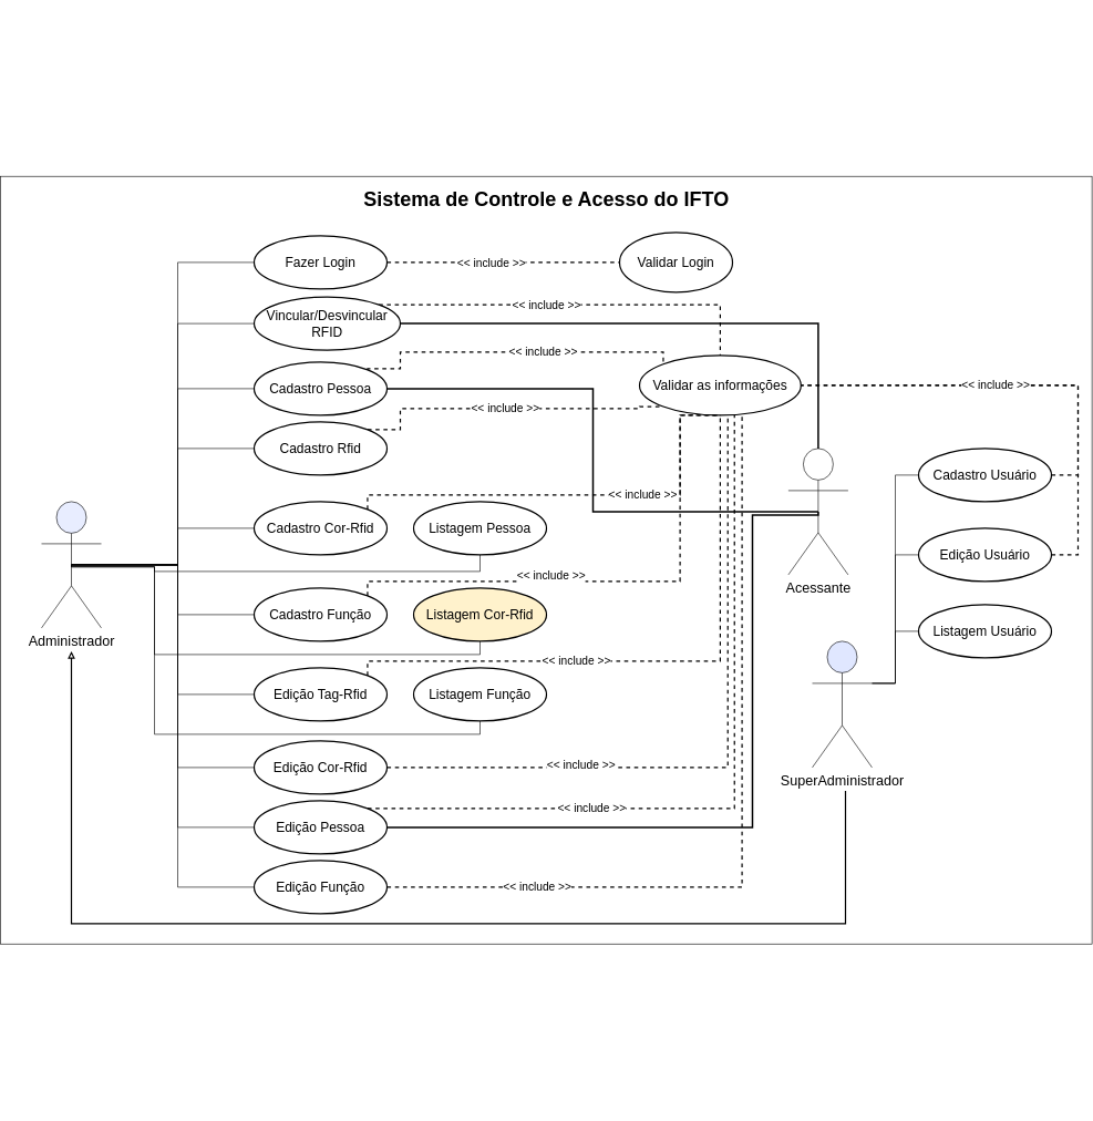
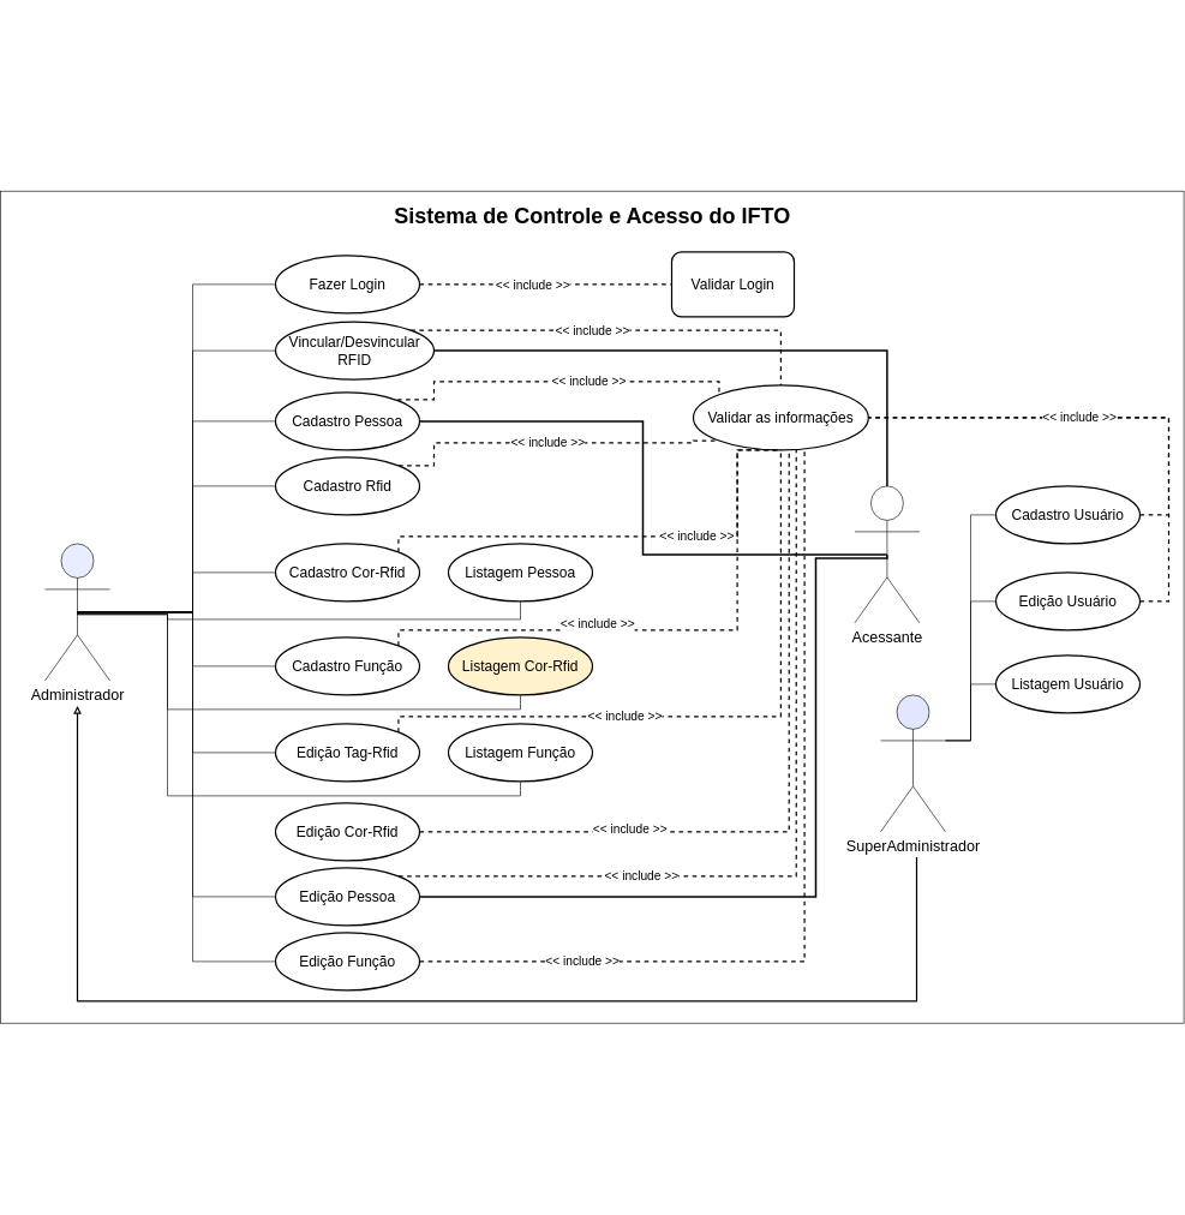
- <mxCell id="21" value="Validar Login" style="ellipse;whiteSpace=wrap;html=1;fontSize=20;strokeWidth=2;" parent="1" vertex="1"><mxGeometry x="890" y="349" width="170" height="90" as="geometry" /></mxCell>
+ <mxCell id="21" value="Validar Login" style="whiteSpace=wrap;html=1;fontSize=20;strokeWidth=2;rounded=1;" parent="1" vertex="1"><mxGeometry x="890" y="349" width="170" height="90" as="geometry" /></mxCell>
- <mxCell id="9" style="edgeStyle=orthogonalEdgeStyle;rounded=0;orthogonalLoop=1;jettySize=auto;html=1;exitX=0.5;exitY=0.5;exitDx=0;exitDy=0;exitPerimeter=0;entryX=0;entryY=0.5;entryDx=0;entryDy=0;endArrow=none;endFill=0;" edge="1" parent="1" source="16" target="40"><mxGeometry relative="1" as="geometry" /></mxCell>
